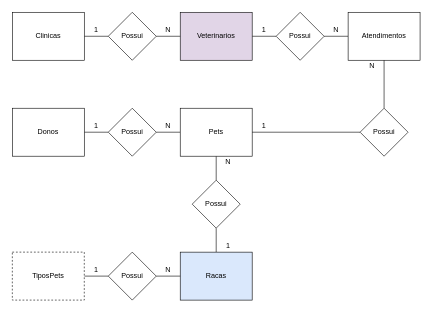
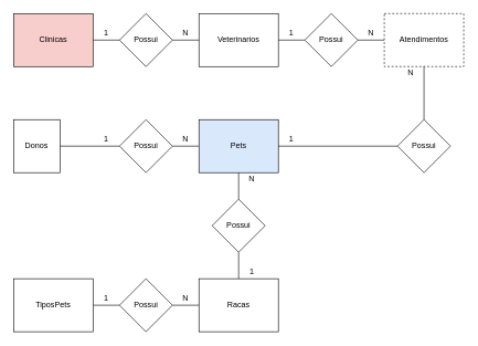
- <mxCell id="3" value="Clinicas" style="rounded=0;whiteSpace=wrap;html=1;" vertex="1" parent="1"><mxGeometry x="20" y="20" width="120" height="80" as="geometry" /></mxCell>
+ <mxCell id="3" value="Clinicas" style="rounded=0;whiteSpace=wrap;html=1;fillColor=#f8cecc;" vertex="1" parent="1"><mxGeometry x="20" y="20" width="120" height="80" as="geometry" /></mxCell>
- <mxCell id="7" value="Veterinarios" style="rounded=0;whiteSpace=wrap;html=1;fillColor=#e1d5e7;" vertex="1" parent="1"><mxGeometry x="300" y="20" width="120" height="80" as="geometry" /></mxCell>
+ <mxCell id="7" value="Veterinarios" style="rounded=0;whiteSpace=wrap;html=1;" vertex="1" parent="1"><mxGeometry x="300" y="20" width="120" height="80" as="geometry" /></mxCell>
- <mxCell id="11" value="Atendimentos" style="rounded=0;whiteSpace=wrap;html=1;" vertex="1" parent="1"><mxGeometry x="580" y="20" width="120" height="80" as="geometry" /></mxCell>
+ <mxCell id="11" value="Atendimentos" style="rounded=0;whiteSpace=wrap;html=1;dashed=1;" vertex="1" parent="1"><mxGeometry x="580" y="20" width="120" height="80" as="geometry" /></mxCell>
- <mxCell id="5" value="Donos" style="rounded=0;whiteSpace=wrap;html=1;" vertex="1" parent="1"><mxGeometry x="20" y="180" width="120" height="80" as="geometry" /></mxCell>
+ <mxCell id="5" value="Donos" style="rounded=0;whiteSpace=wrap;html=1;" vertex="1" parent="1"><mxGeometry x="20" y="180" width="70" height="80" as="geometry" /></mxCell>
- <mxCell id="16" value="Pets" style="rounded=0;whiteSpace=wrap;html=1;" vertex="1" parent="1"><mxGeometry x="300" y="180" width="120" height="80" as="geometry" /></mxCell>
+ <mxCell id="16" value="Pets" style="rounded=0;whiteSpace=wrap;html=1;fillColor=#dae8fc;" vertex="1" parent="1"><mxGeometry x="300" y="180" width="120" height="80" as="geometry" /></mxCell>
- <mxCell id="13" value="TiposPets" style="rounded=0;whiteSpace=wrap;html=1;dashed=1;" vertex="1" parent="1"><mxGeometry x="20" y="420" width="120" height="80" as="geometry" /></mxCell>
+ <mxCell id="13" value="TiposPets" style="rounded=0;whiteSpace=wrap;html=1;" vertex="1" parent="1"><mxGeometry x="20" y="420" width="120" height="80" as="geometry" /></mxCell>
- <mxCell id="9" value="Racas" style="rounded=0;whiteSpace=wrap;html=1;fillColor=#dae8fc;" vertex="1" parent="1"><mxGeometry x="300" y="420" width="120" height="80" as="geometry" /></mxCell>
+ <mxCell id="9" value="Racas" style="rounded=0;whiteSpace=wrap;html=1;" vertex="1" parent="1"><mxGeometry x="300" y="420" width="120" height="80" as="geometry" /></mxCell>
